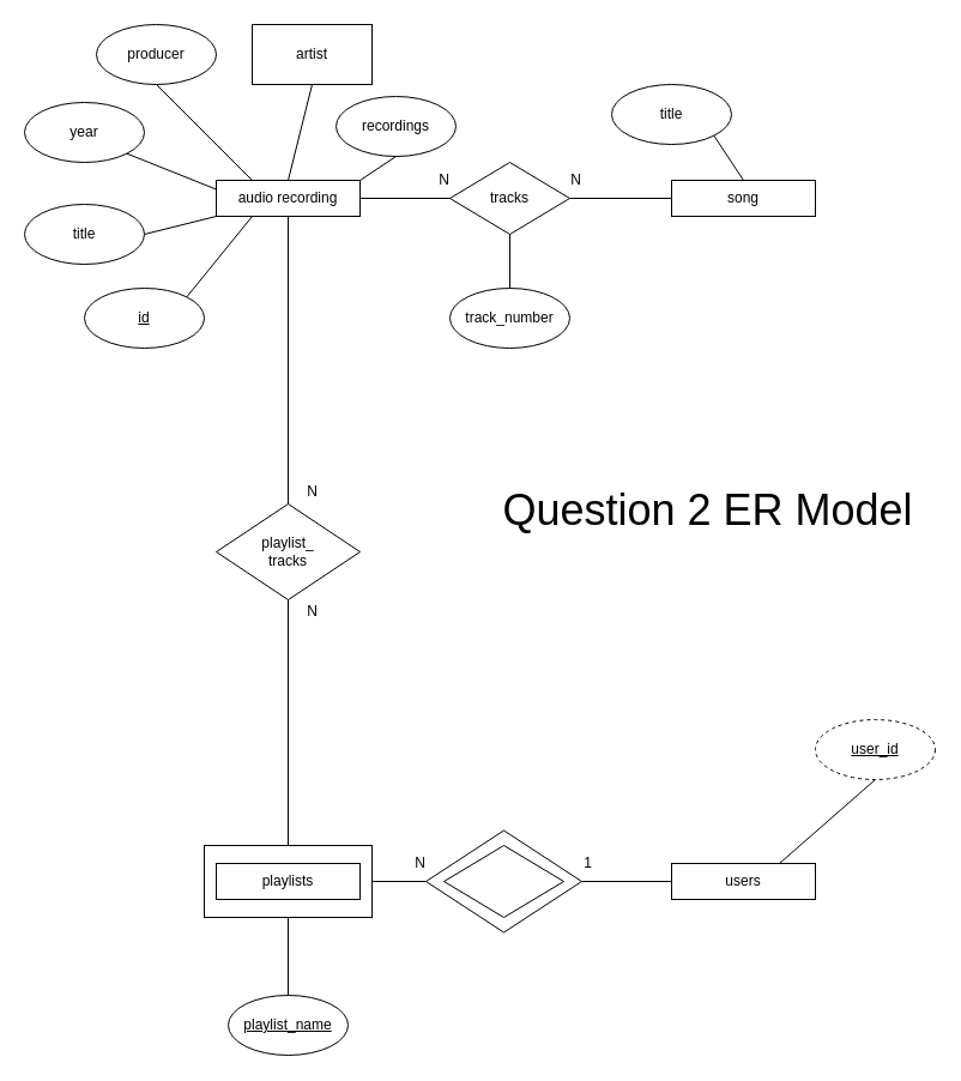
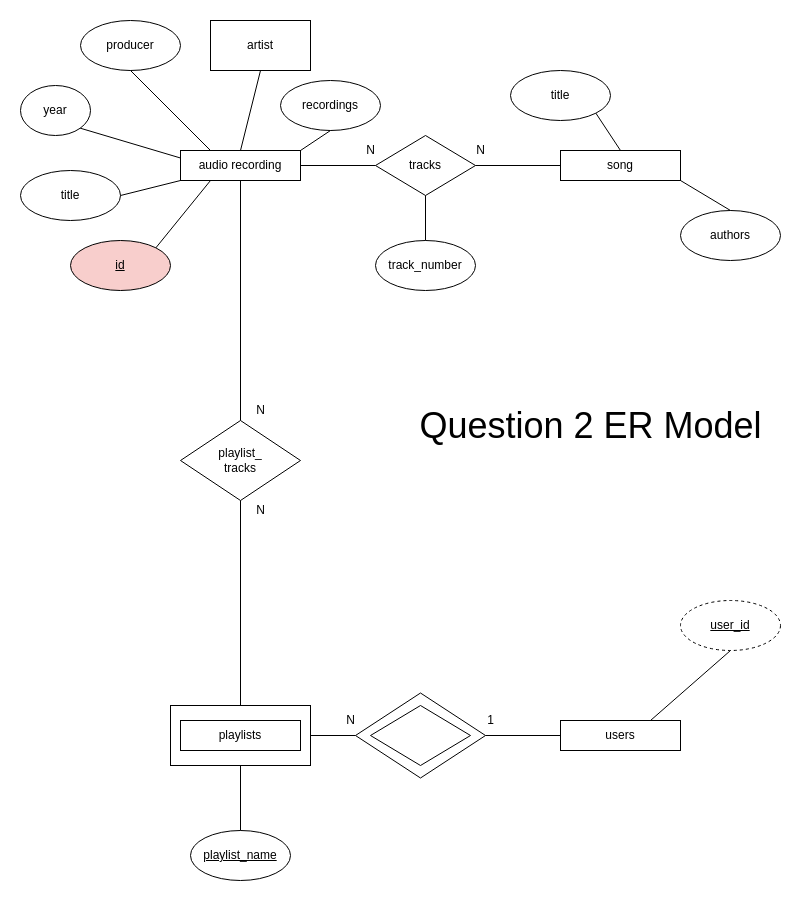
- <mxCell id="31" value="year" style="ellipse;whiteSpace=wrap;html=1;" parent="1" vertex="1"><mxGeometry x="20" y="85" width="100" height="50" as="geometry" /></mxCell>
+ <mxCell id="31" value="year" style="ellipse;whiteSpace=wrap;html=1;" parent="1" vertex="1"><mxGeometry x="20" y="85" width="70" height="50" as="geometry" /></mxCell>
+ <mxCell id="44" value="" style="endArrow=none;html=1;rounded=0;entryX=1;entryY=1;entryDx=0;entryDy=0;exitX=0.5;exitY=0;exitDx=0;exitDy=0;" parent="1" source="42" target="5" edge="1"><mxGeometry width="50" height="50" relative="1" as="geometry"><mxPoint x="590" y="195" as="sourcePoint" /><mxPoint x="505" y="195" as="targetPoint" /></mxGeometry></mxCell>
+ <mxCell id="42" value="authors" style="ellipse;whiteSpace=wrap;html=1;" parent="1" vertex="1"><mxGeometry x="680" y="210" width="100" height="50" as="geometry" /></mxCell>
- <mxCell id="29" value="&lt;u&gt;id&lt;/u&gt;" style="ellipse;whiteSpace=wrap;html=1;" parent="1" vertex="1"><mxGeometry x="70" y="240" width="100" height="50" as="geometry" /></mxCell>
+ <mxCell id="29" value="&lt;u&gt;id&lt;/u&gt;" style="ellipse;whiteSpace=wrap;html=1;fillColor=#f8cecc;" parent="1" vertex="1"><mxGeometry x="70" y="240" width="100" height="50" as="geometry" /></mxCell>
